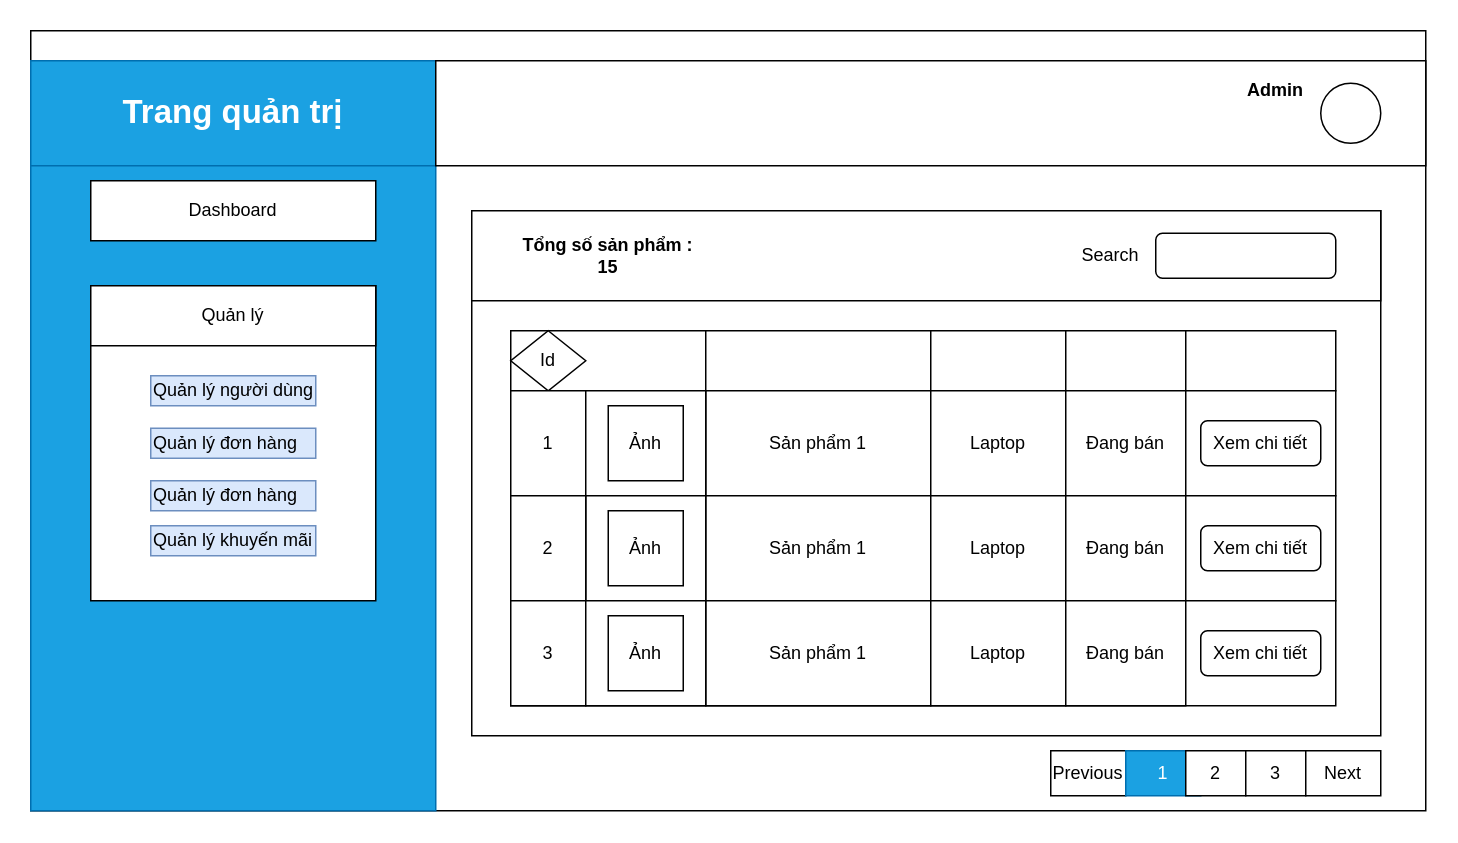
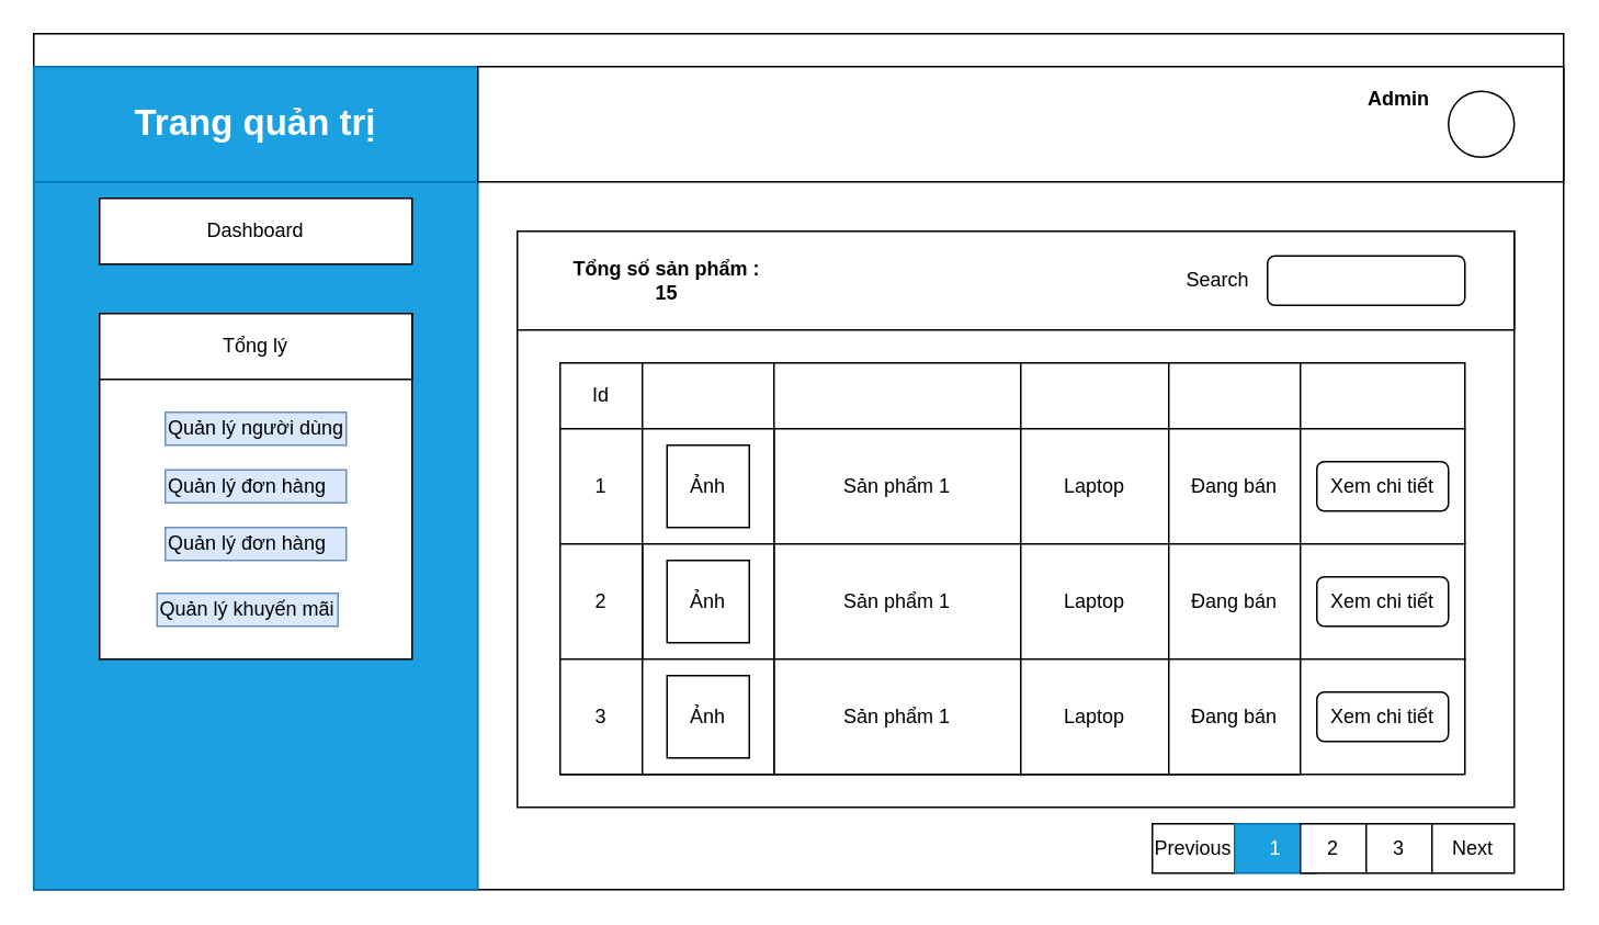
- <mxCell id="7" value="Quản lý" style="rounded=0;whiteSpace=wrap;html=1;" vertex="1" parent="1"><mxGeometry x="60" y="190" width="190" height="40" as="geometry" /></mxCell>
+ <mxCell id="7" value="Tổng lý" style="rounded=0;whiteSpace=wrap;html=1;" vertex="1" parent="1"><mxGeometry x="60" y="190" width="190" height="40" as="geometry" /></mxCell>
- <mxCell id="17" value="Id" style="rhombus;whiteSpace=wrap;html=1;" vertex="1" parent="1"><mxGeometry x="340" y="220" width="50" height="40" as="geometry" /></mxCell>
+ <mxCell id="17" value="Id" style="rounded=0;whiteSpace=wrap;html=1;" vertex="1" parent="1"><mxGeometry x="340" y="220" width="50" height="40" as="geometry" /></mxCell>
- <mxCell id="9" value="Quản lý khuyến mãi" style="text;html=1;strokeColor=#6c8ebf;fillColor=#dae8fc;align=left;verticalAlign=middle;whiteSpace=wrap;rounded=0;" vertex="1" parent="1"><mxGeometry x="100" y="350" width="110" height="20" as="geometry" /></mxCell>
+ <mxCell id="9" value="Quản lý khuyến mãi" style="text;html=1;strokeColor=#6c8ebf;fillColor=#dae8fc;align=left;verticalAlign=middle;whiteSpace=wrap;rounded=0;" vertex="1" parent="1"><mxGeometry x="95" y="360" width="110" height="20" as="geometry" /></mxCell>
